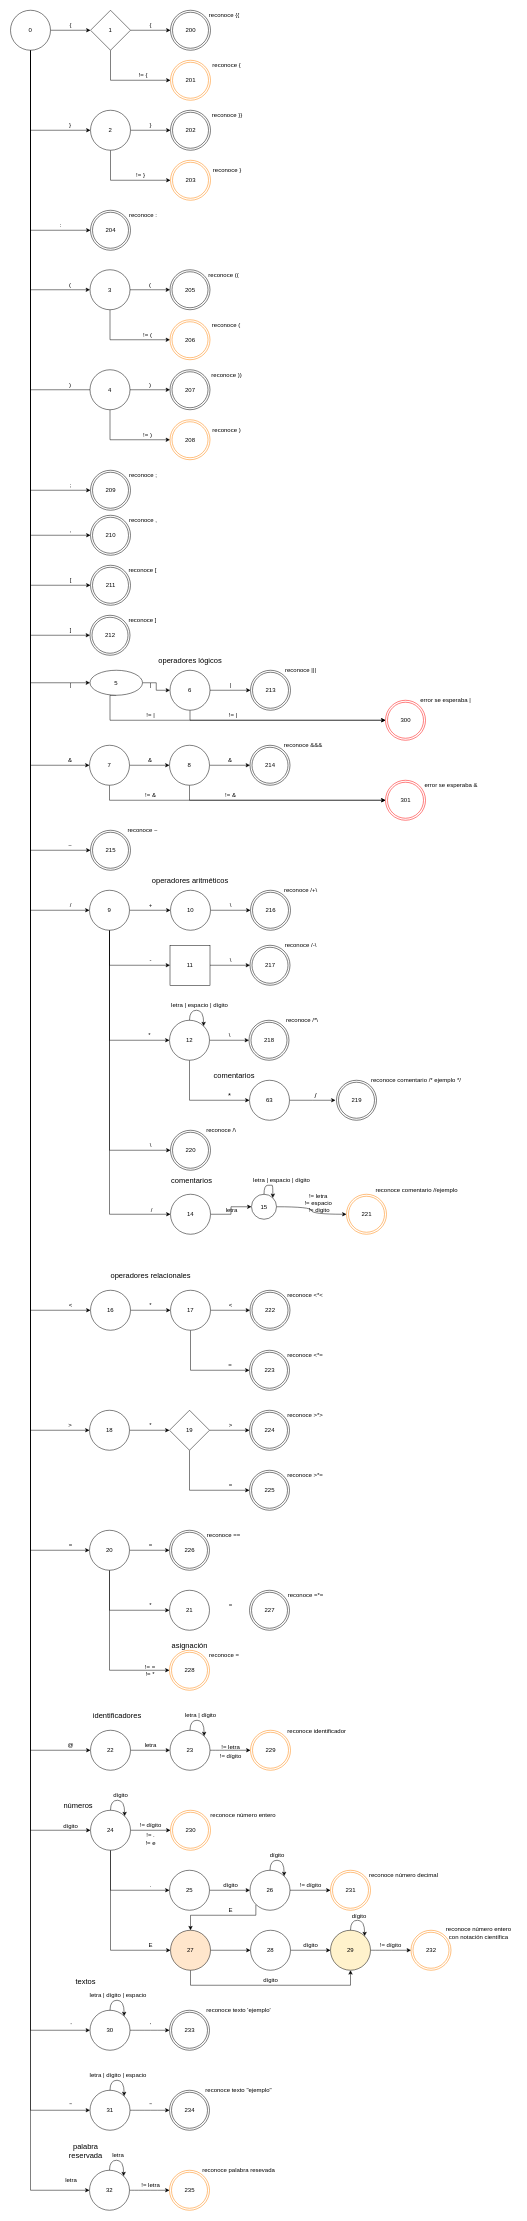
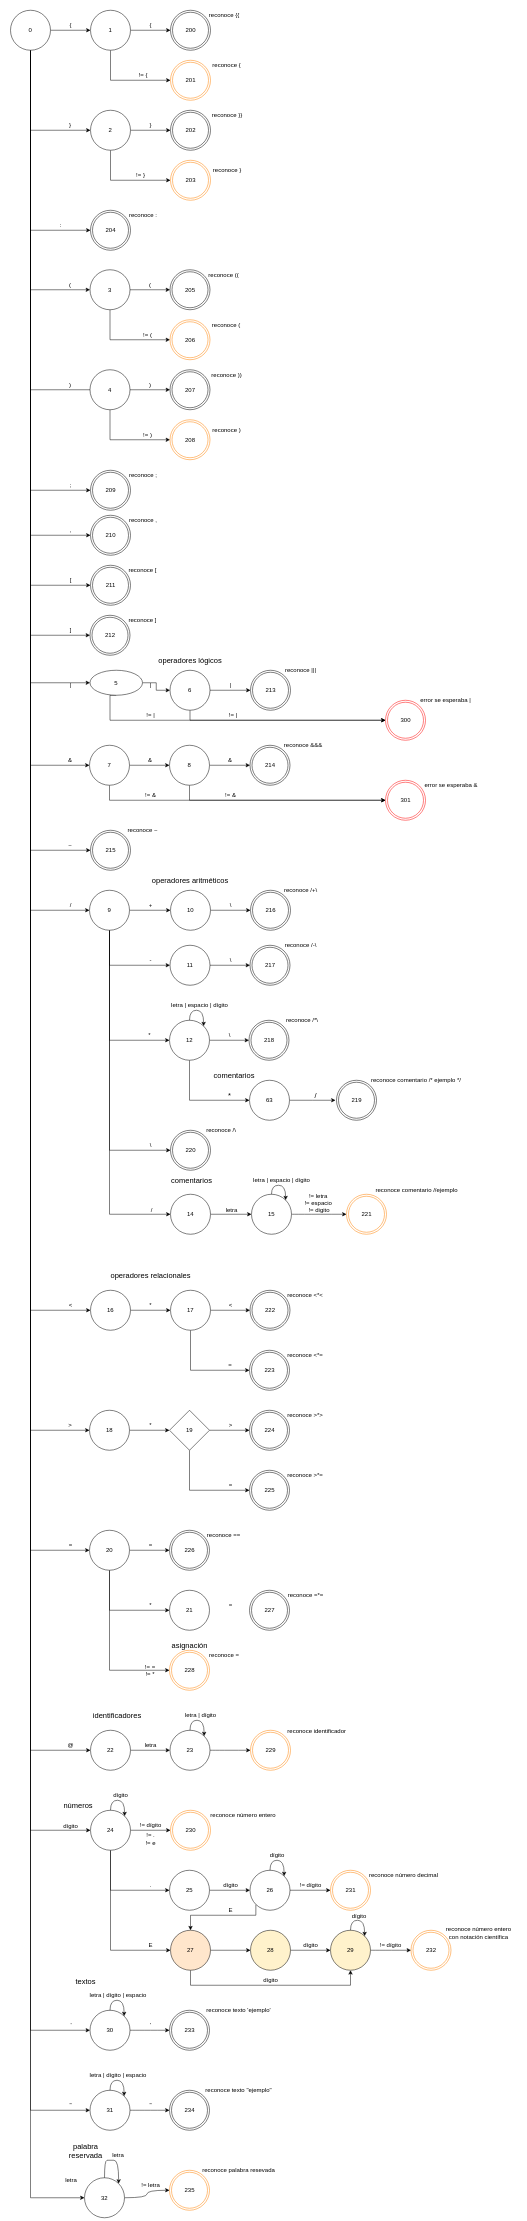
- <mxCell id="26" value="1" style="rhombus;whiteSpace=wrap;html=1;aspect=fixed;spacing=2;fontFamily=Helvetica;" parent="1" vertex="1"><mxGeometry x="180" y="20" width="80" height="80" as="geometry" /></mxCell>
+ <mxCell id="26" value="1" style="ellipse;whiteSpace=wrap;html=1;aspect=fixed;spacing=2;fontFamily=Helvetica;" parent="1" vertex="1"><mxGeometry x="180" y="20" width="80" height="80" as="geometry" /></mxCell>
- <mxCell id="126" value="11" style="whiteSpace=wrap;html=1;aspect=fixed;spacing=2;fontFamily=Helvetica;rounded=0;" parent="1" vertex="1"><mxGeometry x="339" y="1890" width="80" height="80" as="geometry" /></mxCell>
+ <mxCell id="126" value="11" style="ellipse;whiteSpace=wrap;html=1;aspect=fixed;spacing=2;fontFamily=Helvetica;" parent="1" vertex="1"><mxGeometry x="339" y="1890" width="80" height="80" as="geometry" /></mxCell>
- <mxCell id="145" value="15" style="ellipse;whiteSpace=wrap;html=1;aspect=fixed;spacing=2;fontFamily=Helvetica;" parent="1" vertex="1"><mxGeometry x="502" y="2388" width="50" height="50" as="geometry" /></mxCell>
+ <mxCell id="145" value="15" style="ellipse;whiteSpace=wrap;html=1;aspect=fixed;spacing=2;fontFamily=Helvetica;" parent="1" vertex="1"><mxGeometry x="502" y="2388" width="80" height="80" as="geometry" /></mxCell>
- <mxCell id="209" value="&lt;font style=&quot;font-size: 12px&quot;&gt;!= letra&lt;br&gt;!= dígito&lt;br&gt;&lt;/font&gt;" style="text;html=1;align=center;verticalAlign=middle;resizable=0;points=[];autosize=1;fontSize=15;" parent="1" vertex="1"><mxGeometry x="430" y="3480" width="60" height="40" as="geometry" /></mxCell>
- <mxCell id="241" value="28" style="ellipse;whiteSpace=wrap;html=1;aspect=fixed;spacing=2;fontFamily=Helvetica;" parent="1" vertex="1"><mxGeometry x="500" y="3860" width="80" height="80" as="geometry" /></mxCell>
+ <mxCell id="241" value="28" style="ellipse;whiteSpace=wrap;html=1;aspect=fixed;spacing=2;fontFamily=Helvetica;fillColor=#fff2cc;" parent="1" vertex="1"><mxGeometry x="500" y="3860" width="80" height="80" as="geometry" /></mxCell>
- <mxCell id="278" value="32" style="ellipse;whiteSpace=wrap;html=1;aspect=fixed;spacing=2;fontFamily=Helvetica;" parent="1" vertex="1"><mxGeometry x="178" y="4340" width="80" height="80" as="geometry" /></mxCell>
+ <mxCell id="278" value="32" style="ellipse;whiteSpace=wrap;html=1;aspect=fixed;spacing=2;fontFamily=Helvetica;" parent="1" vertex="1"><mxGeometry x="168" y="4355" width="80" height="80" as="geometry" /></mxCell>
